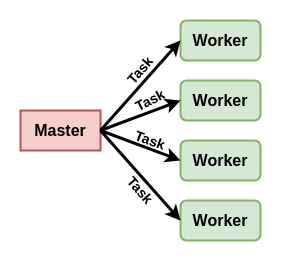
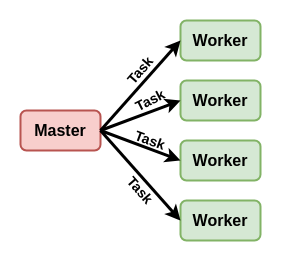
- <mxCell id="2" value="&lt;font style=&quot;font-size: 16px&quot;&gt;&lt;b&gt;Master&lt;/b&gt;&lt;/font&gt;" style="whiteSpace=wrap;html=1;strokeWidth=2;fillColor=#f8cecc;strokeColor=#b85450;rounded=0;" vertex="1" parent="1"><mxGeometry x="20" y="110" width="80" height="40" as="geometry" /></mxCell>
+ <mxCell id="2" value="&lt;font style=&quot;font-size: 16px&quot;&gt;&lt;b&gt;Master&lt;/b&gt;&lt;/font&gt;" style="rounded=1;whiteSpace=wrap;html=1;strokeWidth=2;fillColor=#f8cecc;strokeColor=#b85450;" vertex="1" parent="1"><mxGeometry x="20" y="110" width="80" height="40" as="geometry" /></mxCell>
